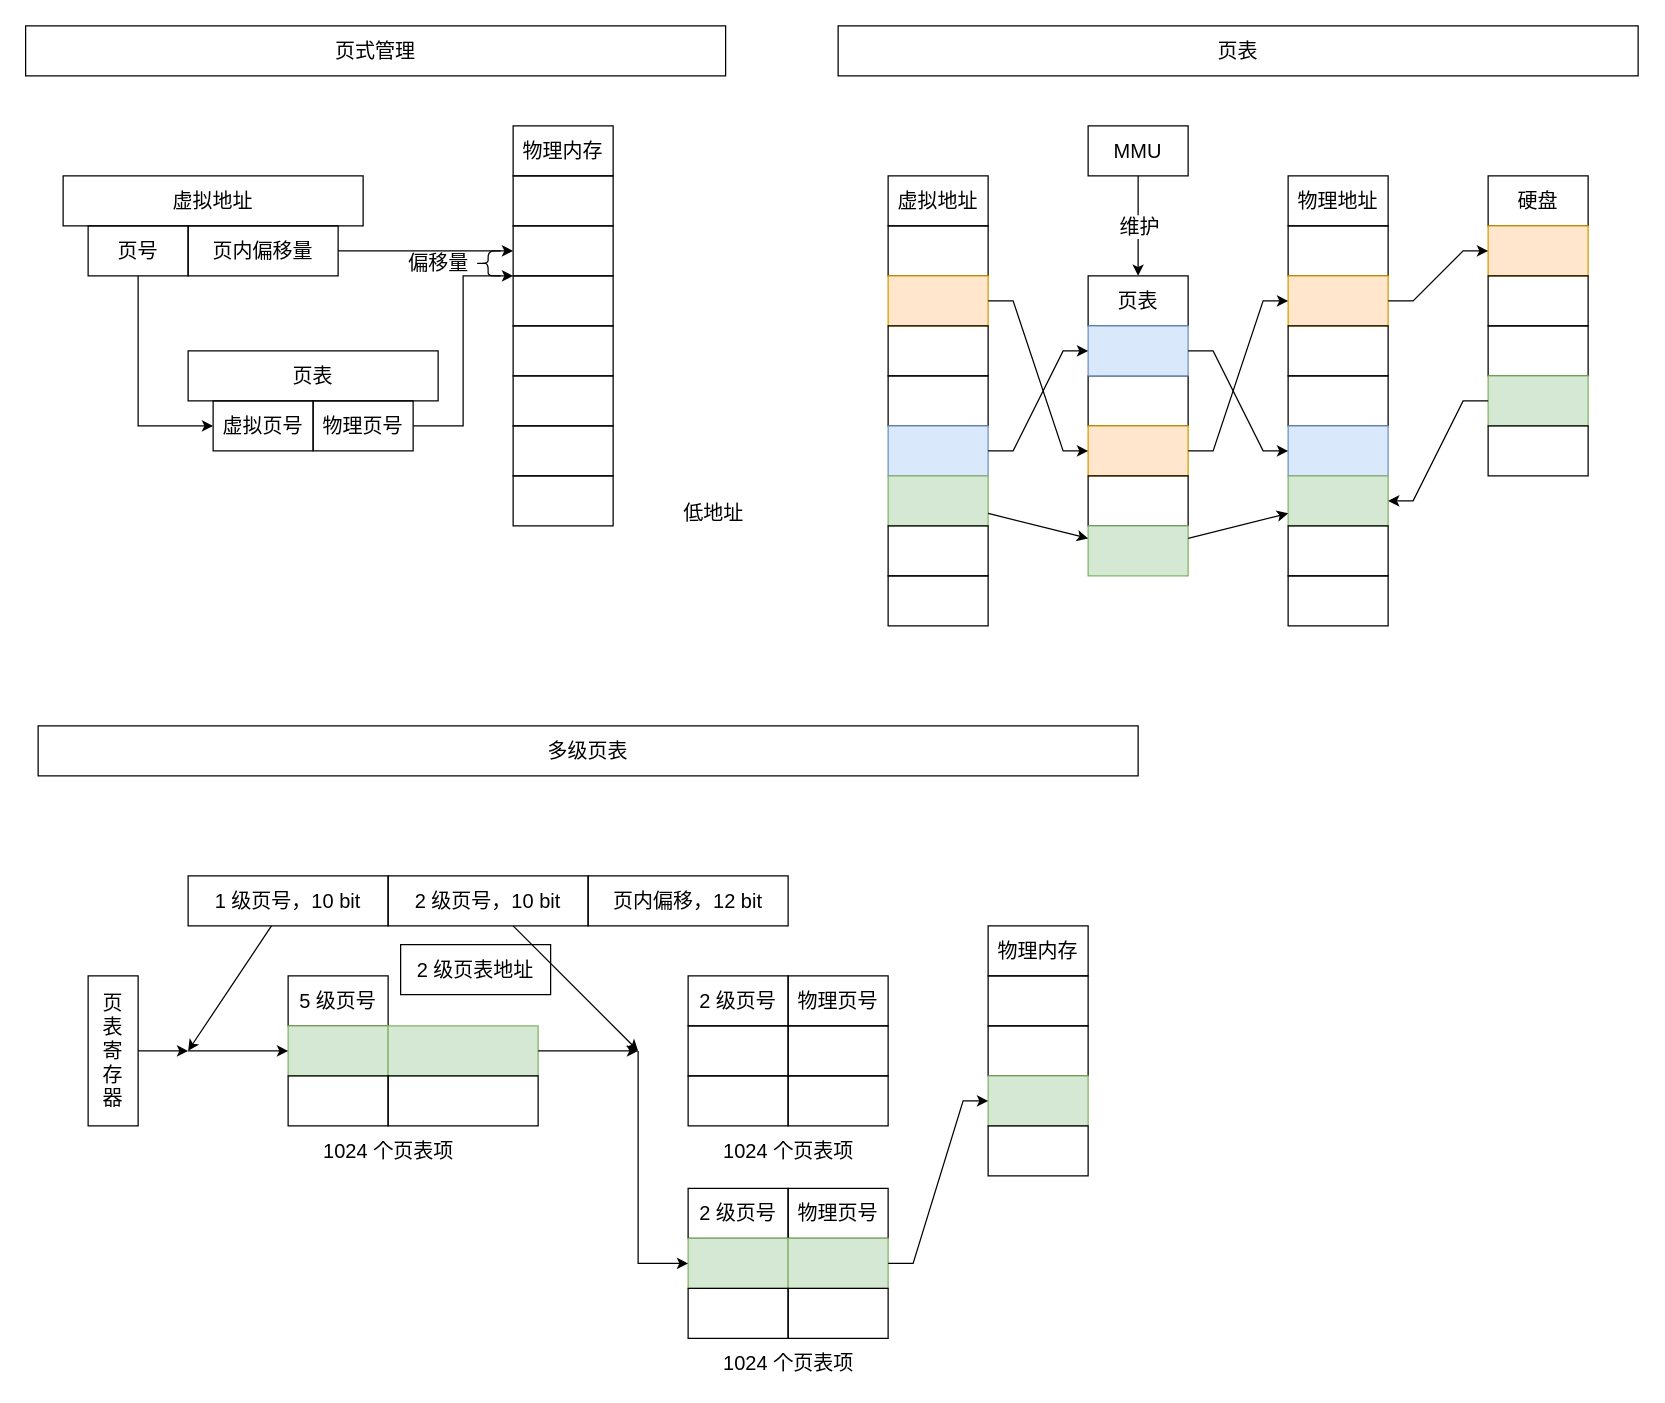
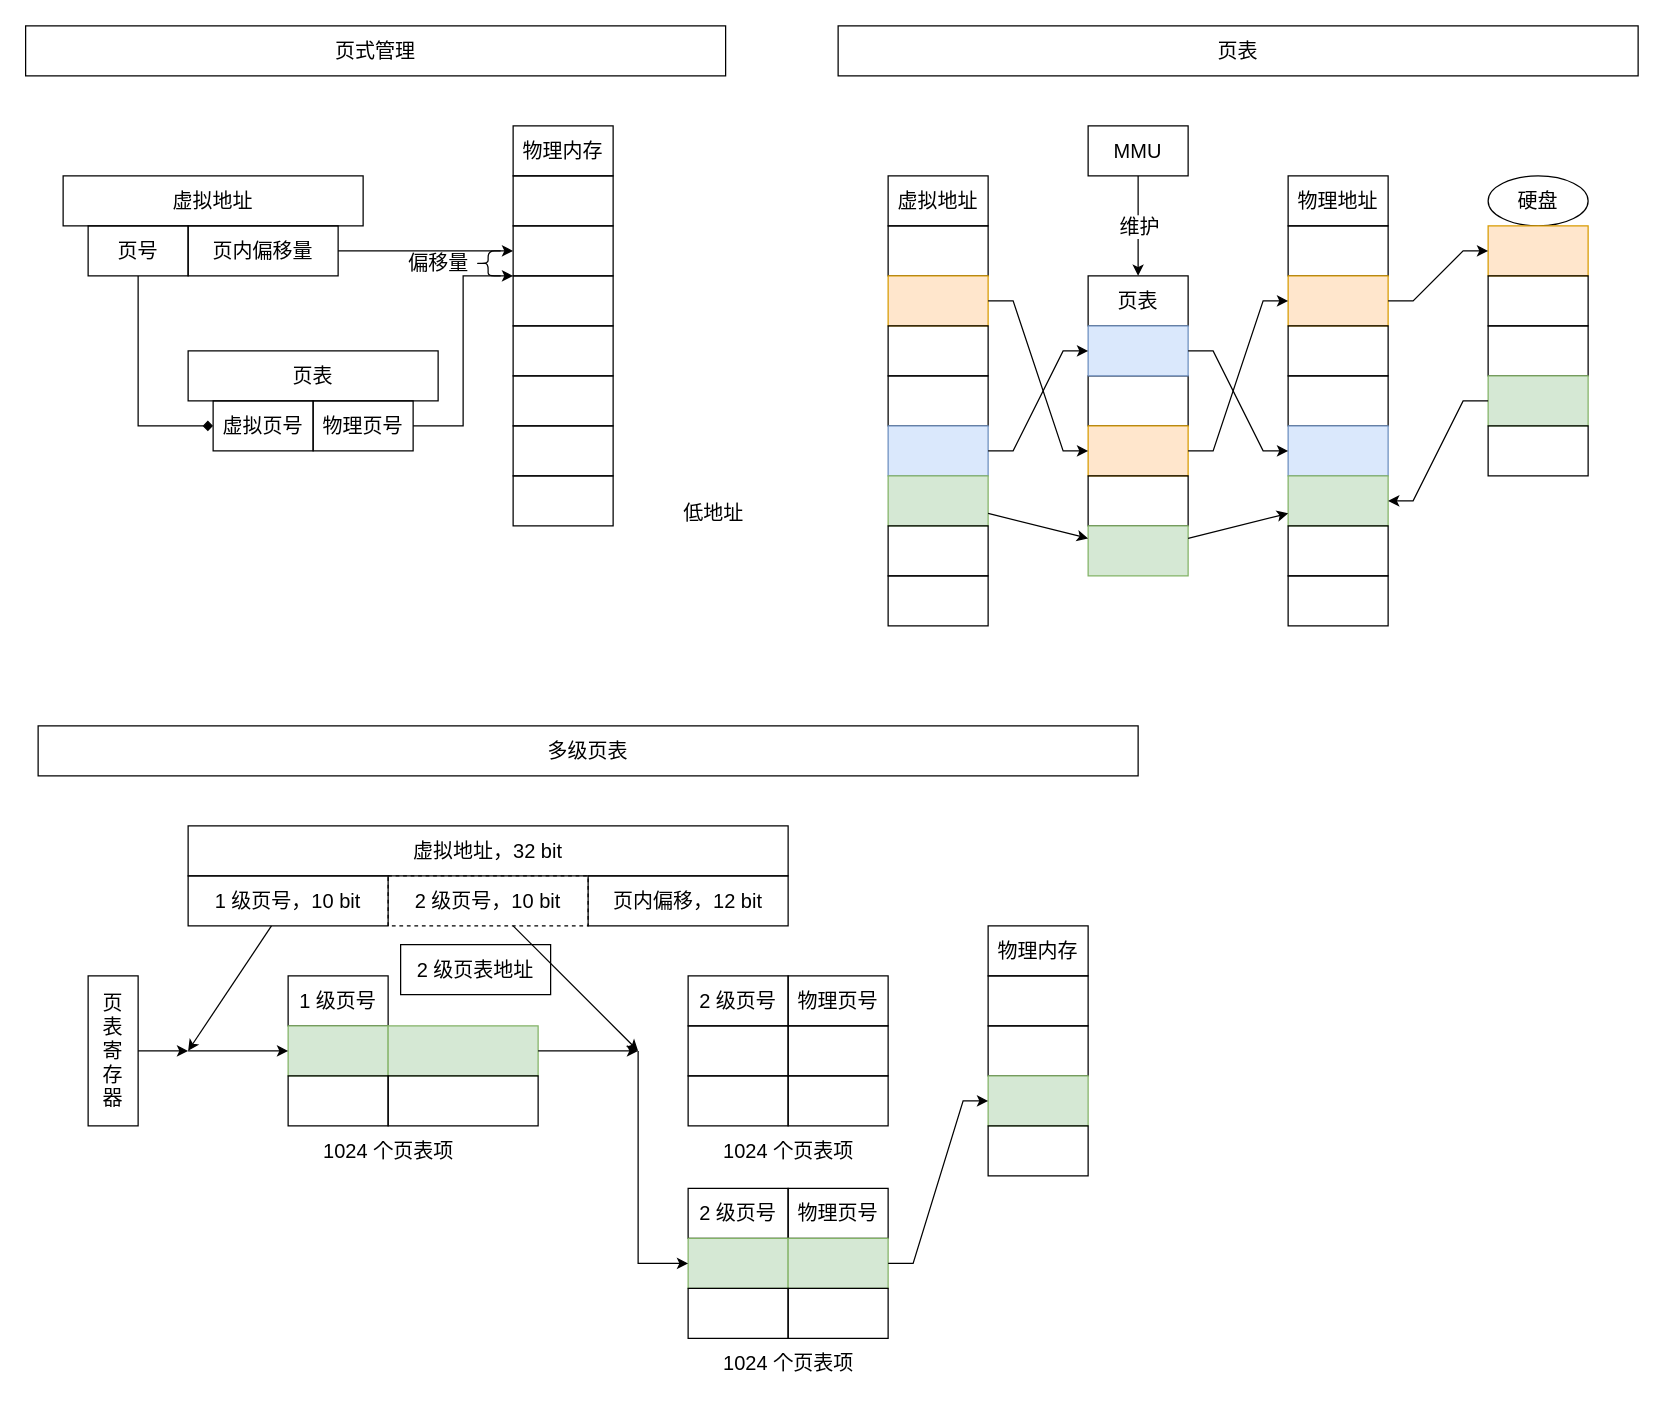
- <mxCell id="46" value="硬盘" style="rounded=0;whiteSpace=wrap;html=1;fontSize=16;strokeColor=default;fillColor=none;container=0;" parent="1" vertex="1"><mxGeometry x="1190" y="140" width="80" height="40" as="geometry" /></mxCell>
+ <mxCell id="46" value="硬盘" style="ellipse;whiteSpace=wrap;html=1;fontSize=16;strokeColor=default;fillColor=none;container=0;" parent="1" vertex="1"><mxGeometry x="1190" y="140" width="80" height="40" as="geometry" /></mxCell>
- <mxCell id="16" value="" style="endArrow=classic;html=1;rounded=0;fontSize=16;strokeColor=default;" parent="1" source="3" target="5" edge="1"><mxGeometry width="50" height="50" relative="1" as="geometry"><mxPoint x="390" y="270" as="sourcePoint" /><mxPoint x="440" y="220" as="targetPoint" /><Array as="points"><mxPoint x="110" y="340" /></Array></mxGeometry></mxCell>
+ <mxCell id="16" value="" style="endArrow=diamond;html=1;rounded=0;fontSize=16;strokeColor=default;" parent="1" source="3" target="5" edge="1"><mxGeometry width="50" height="50" relative="1" as="geometry"><mxPoint x="390" y="270" as="sourcePoint" /><mxPoint x="440" y="220" as="targetPoint" /><Array as="points"><mxPoint x="110" y="340" /></Array></mxGeometry></mxCell>
+ <mxCell id="66" value="虚拟地址，32 bit" style="rounded=0;whiteSpace=wrap;html=1;fontSize=16;strokeColor=default;fillColor=none;container=0;" parent="1" vertex="1"><mxGeometry x="150" y="660" width="480" height="40" as="geometry" /></mxCell>
- <mxCell id="68" value="2 级页号，10 bit" style="rounded=0;whiteSpace=wrap;html=1;fontSize=16;strokeColor=default;fillColor=none;container=0;" parent="1" vertex="1"><mxGeometry x="310" y="700" width="160" height="40" as="geometry" /></mxCell>
+ <mxCell id="68" value="2 级页号，10 bit" style="rounded=0;whiteSpace=wrap;html=1;fontSize=16;strokeColor=default;fillColor=none;container=0;dashed=1;" parent="1" vertex="1"><mxGeometry x="310" y="700" width="160" height="40" as="geometry" /></mxCell>
- <mxCell id="71" value="5 级页号" style="rounded=0;whiteSpace=wrap;html=1;fontSize=16;strokeColor=default;fillColor=none;container=0;" parent="1" vertex="1"><mxGeometry x="230" y="780" width="80" height="40" as="geometry" /></mxCell>
+ <mxCell id="71" value="1 级页号" style="rounded=0;whiteSpace=wrap;html=1;fontSize=16;strokeColor=default;fillColor=none;container=0;" parent="1" vertex="1"><mxGeometry x="230" y="780" width="80" height="40" as="geometry" /></mxCell>
